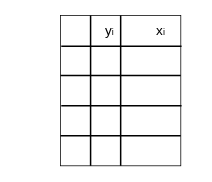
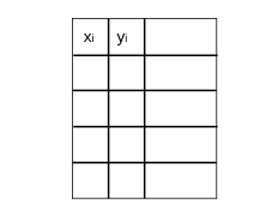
- <mxCell id="10" value="&lt;font style=&quot;font-size: 18px&quot;&gt;y&lt;/font&gt;i" style="text;html=1;align=center;verticalAlign=middle;resizable=0;points=[];autosize=1;strokeColor=none;fillColor=none;" vertex="1" parent="1"><mxGeometry x="130" y="30" width="30" height="20" as="geometry" /></mxCell>
+ <mxCell id="10" value="&lt;font style=&quot;font-size: 18px&quot;&gt;y&lt;/font&gt;i" style="text;html=1;align=center;verticalAlign=middle;resizable=0;points=[];autosize=1;strokeColor=none;fillColor=none;" vertex="1" parent="1"><mxGeometry x="120" y="30" width="30" height="20" as="geometry" /></mxCell>
- <mxCell id="9" value="&lt;font style=&quot;font-size: 18px&quot;&gt;x&lt;/font&gt;i" style="text;html=1;align=center;verticalAlign=middle;resizable=0;points=[];autosize=1;strokeColor=none;fillColor=none;" vertex="1" parent="1"><mxGeometry x="198" y="30" width="30" height="20" as="geometry" /></mxCell>
+ <mxCell id="9" value="&lt;font style=&quot;font-size: 18px&quot;&gt;x&lt;/font&gt;i" style="text;html=1;align=center;verticalAlign=middle;resizable=0;points=[];autosize=1;strokeColor=none;fillColor=none;" vertex="1" parent="1"><mxGeometry x="83" y="30" width="30" height="20" as="geometry" /></mxCell>
